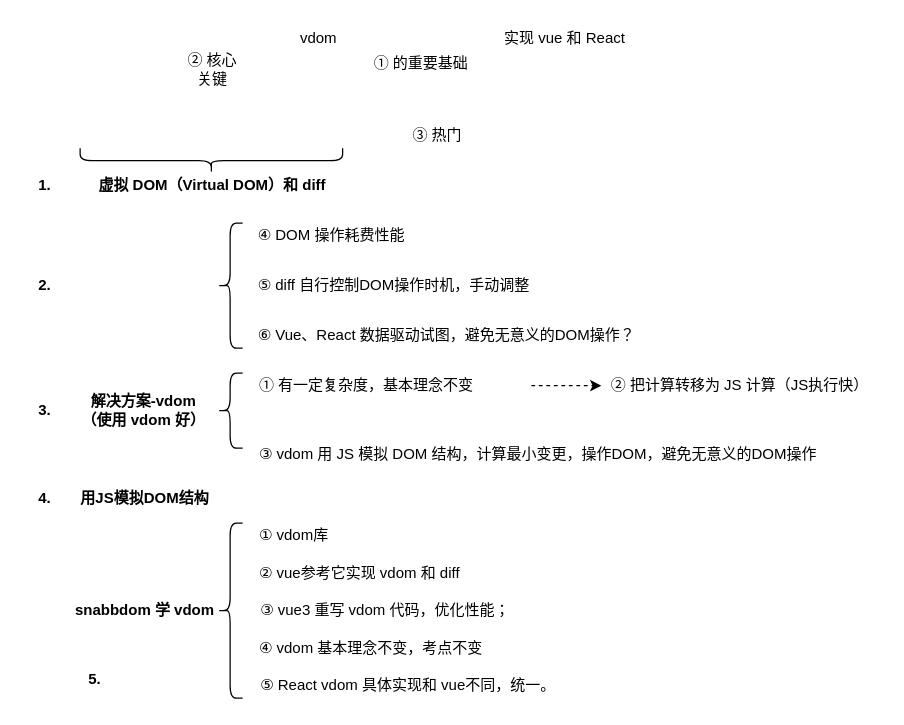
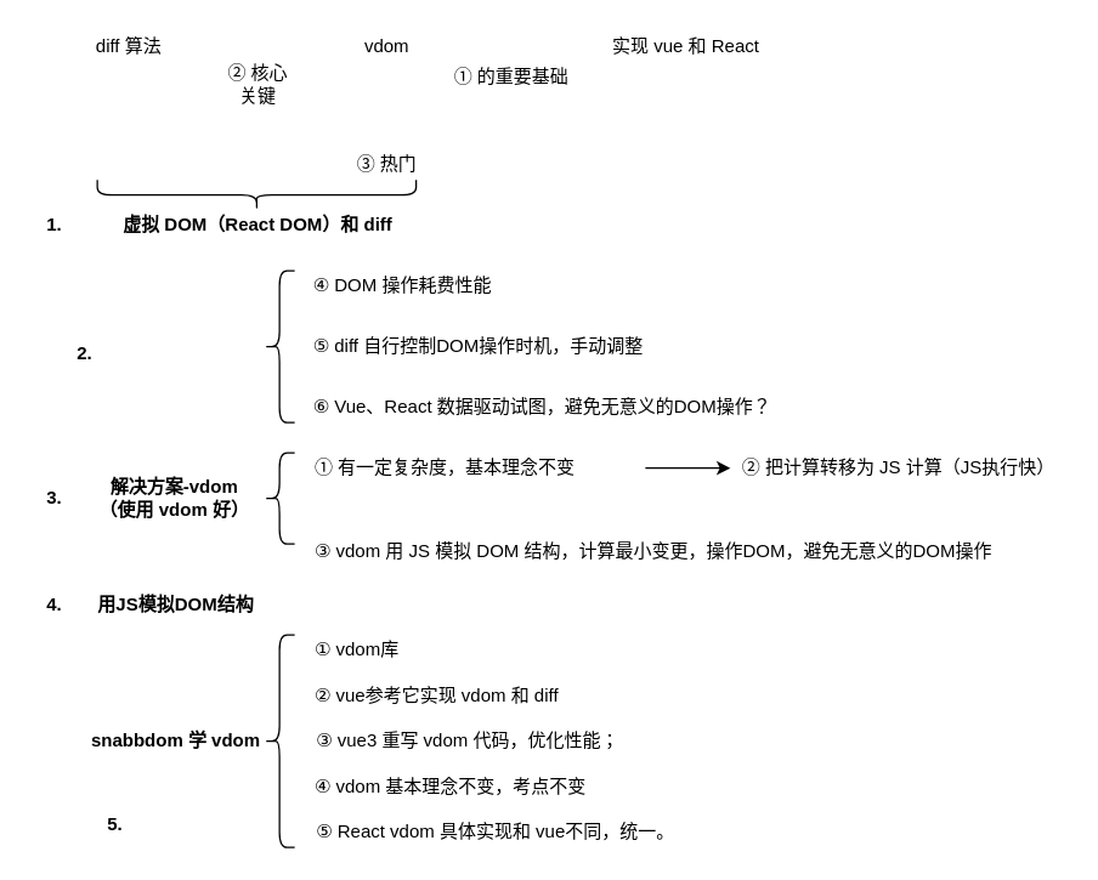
+ <mxCell id="3" value="diff 算法" style="text;html=1;align=center;verticalAlign=middle;resizable=0;points=[];;autosize=1;" parent="2" vertex="1"><mxGeometry x="33.5" width="60" height="20" as="geometry" /></mxCell>
- <mxCell id="8" value="③ 热门" style="text;html=1;align=center;verticalAlign=middle;resizable=0;points=[];;autosize=1;" parent="2" vertex="1"><mxGeometry x="303.5" y="78" width="50" height="20" as="geometry" /></mxCell>
+ <mxCell id="8" value="③ 热门" style="text;html=1;align=center;verticalAlign=middle;resizable=0;points=[];;autosize=1;" parent="2" vertex="1"><mxGeometry x="208.5" y="78" width="50" height="20" as="geometry" /></mxCell>
- <mxCell id="28" value="虚拟 DOM（Virtual DOM）和 diff" style="text;html=1;align=center;verticalAlign=middle;resizable=0;points=[];;autosize=1;fontStyle=1" parent="2" vertex="1"><mxGeometry x="48.5" y="118" width="200" height="20" as="geometry" /></mxCell>
+ <mxCell id="28" value="虚拟 DOM（React DOM）和 diff" style="text;html=1;align=center;verticalAlign=middle;resizable=0;points=[];;autosize=1;fontStyle=1" parent="2" vertex="1"><mxGeometry x="48.5" y="118" width="200" height="20" as="geometry" /></mxCell>
- <mxCell id="30" value="2." style="text;html=1;align=center;verticalAlign=middle;resizable=0;points=[];;autosize=1;fontStyle=1" parent="2" vertex="1"><mxGeometry y="198" width="30" height="20" as="geometry" /></mxCell>
+ <mxCell id="30" value="2." style="text;html=1;align=center;verticalAlign=middle;resizable=0;points=[];;autosize=1;fontStyle=1" parent="2" vertex="1"><mxGeometry x="20" y="203" width="30" height="20" as="geometry" /></mxCell>
- <mxCell id="18" style="edgeStyle=orthogonalEdgeStyle;rounded=0;orthogonalLoop=1;jettySize=auto;html=1;dashed=1;" parent="2" source="16" target="17" edge="1"><mxGeometry relative="1" as="geometry"><mxPoint x="393.5" y="307" as="targetPoint" /></mxGeometry></mxCell>
+ <mxCell id="18" style="edgeStyle=orthogonalEdgeStyle;rounded=0;orthogonalLoop=1;jettySize=auto;html=1;" parent="2" source="16" target="17" edge="1"><mxGeometry relative="1" as="geometry"><mxPoint x="393.5" y="307" as="targetPoint" /></mxGeometry></mxCell>
